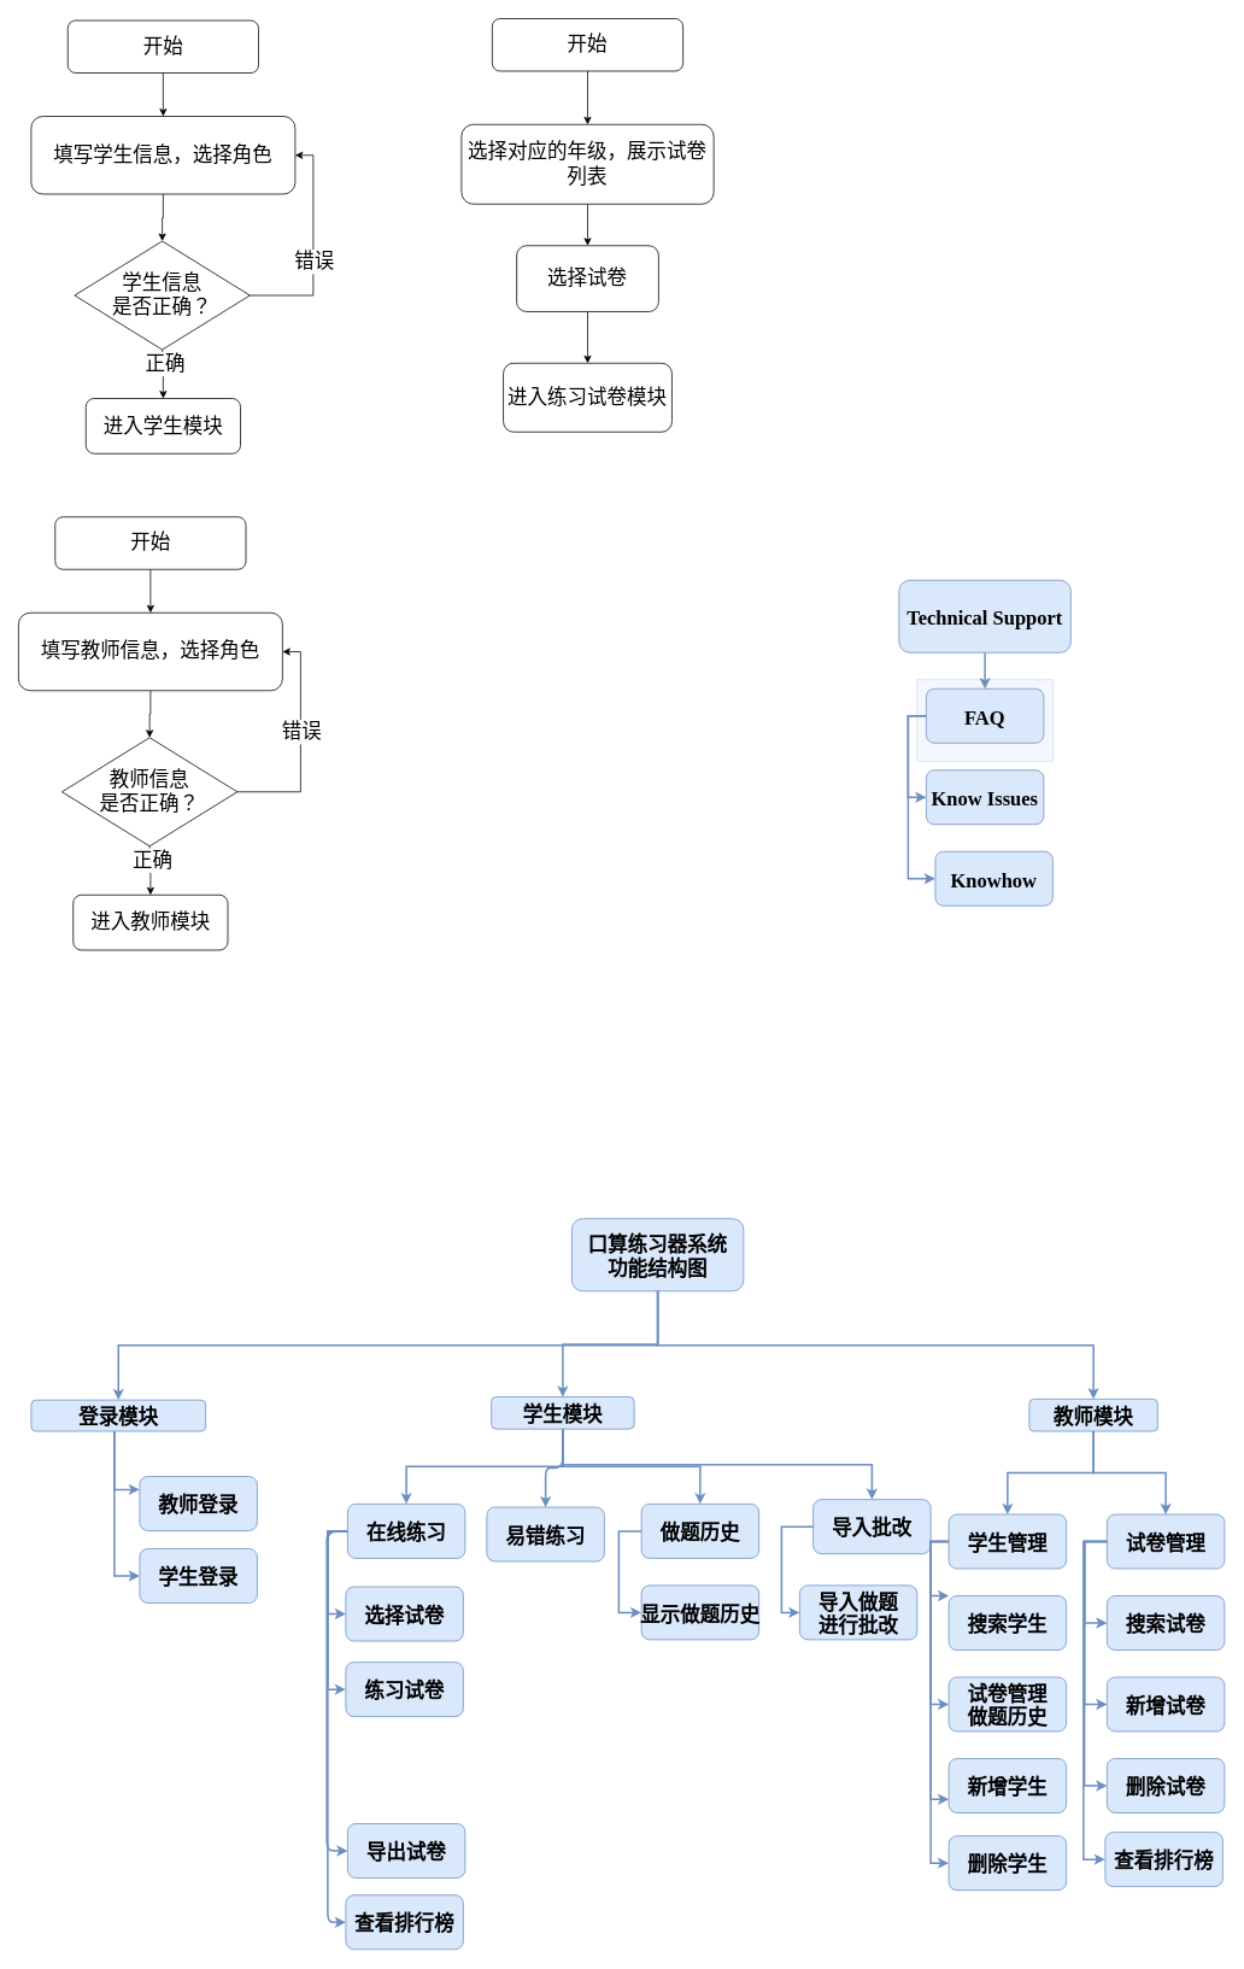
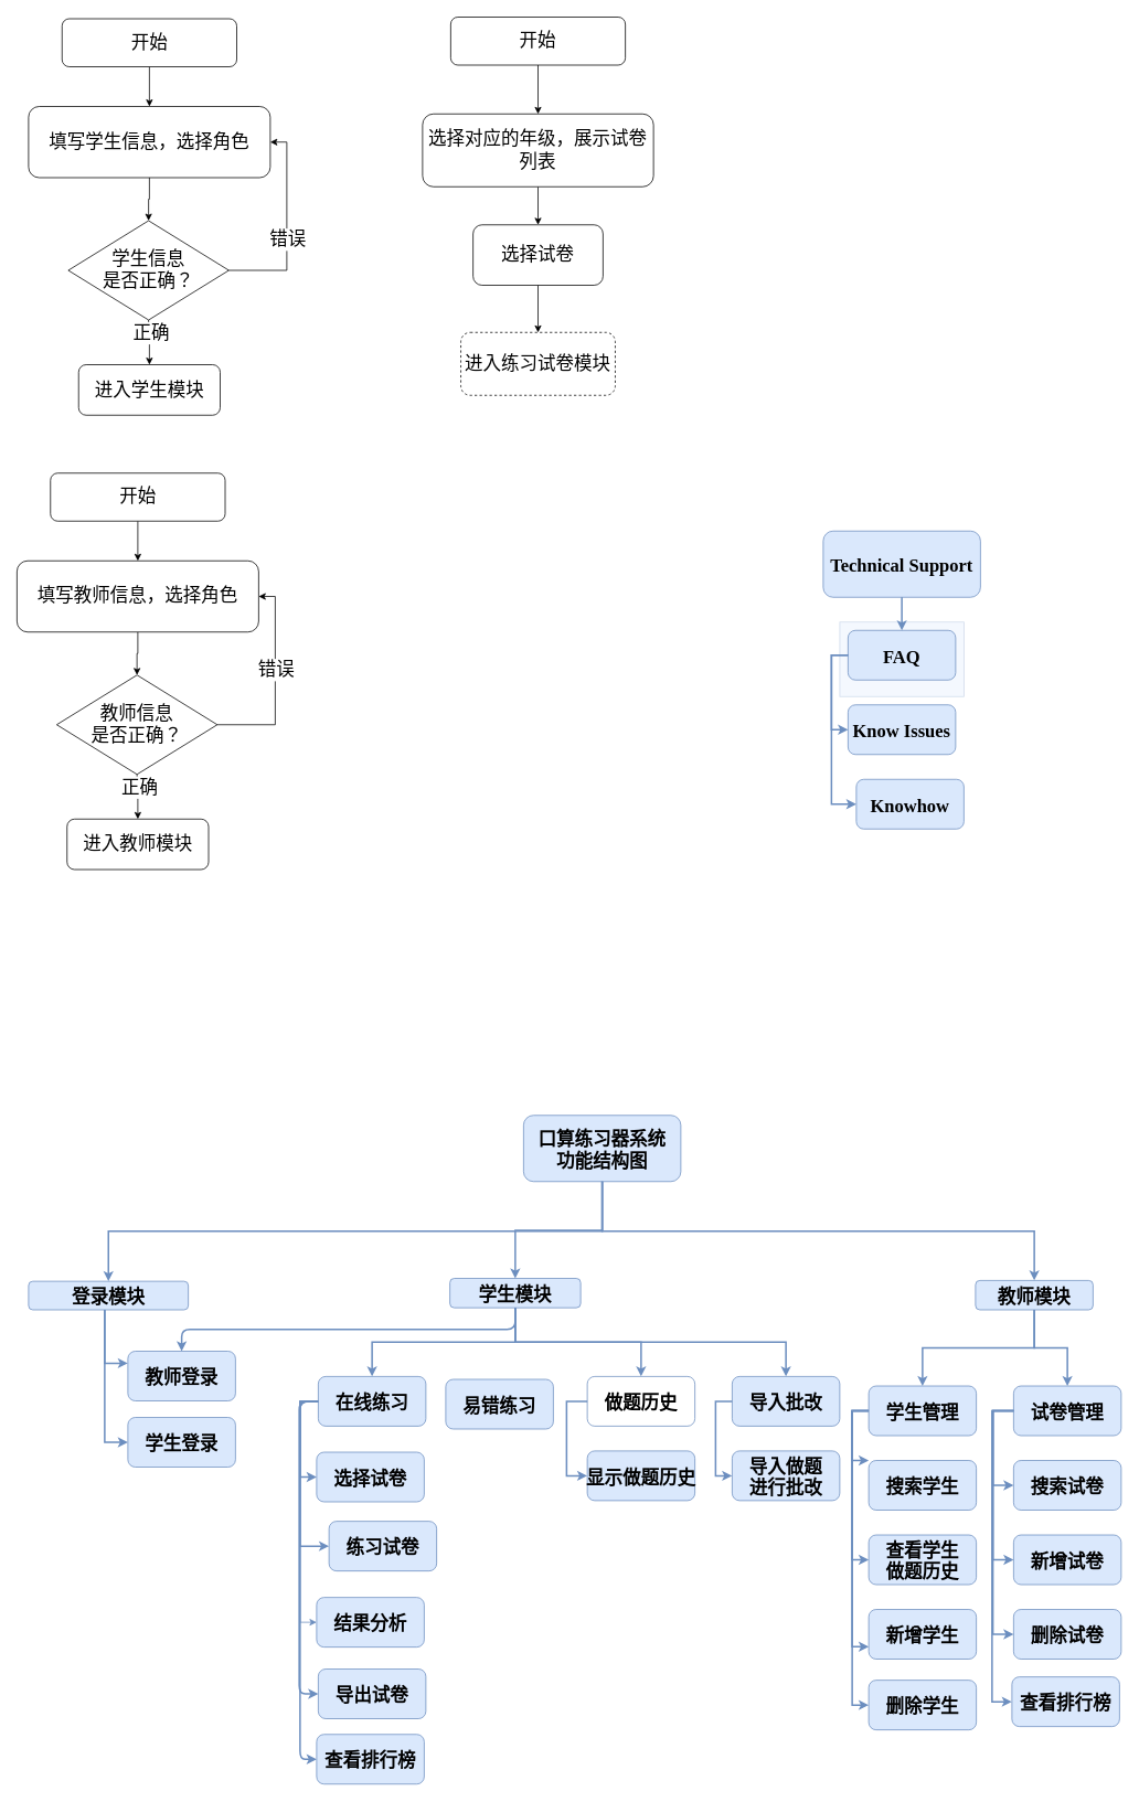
- <mxCell id="85" value="进入练习试卷模块" style="rounded=1;whiteSpace=wrap;html=1;fontSize=22;horizontal=1;" parent="1" vertex="1"><mxGeometry x="556.25" y="401" width="186.5" height="76" as="geometry" /></mxCell>
+ <mxCell id="85" value="进入练习试卷模块" style="rounded=1;whiteSpace=wrap;html=1;fontSize=22;horizontal=1;dashed=1;" parent="1" vertex="1"><mxGeometry x="556.25" y="401" width="186.5" height="76" as="geometry" /></mxCell>
- <mxCell id="4" value="教师模块" style="rounded=1;fontStyle=1;fontFamily=Tahoma;fontSize=22;fillColor=#dae8fc;strokeColor=#6c8ebf;horizontal=1;" parent="1" vertex="1"><mxGeometry x="1138" y="1546.5" width="142" height="35.5" as="geometry" /></mxCell>
+ <mxCell id="4" value="教师模块" style="rounded=1;fontStyle=1;fontFamily=Tahoma;fontSize=22;fillColor=#dae8fc;strokeColor=#6c8ebf;horizontal=1;" parent="1" vertex="1"><mxGeometry x="1178" y="1546.5" width="142" height="35.5" as="geometry" /></mxCell>
- <mxCell id="7" style="edgeStyle=orthogonalEdgeStyle;rounded=1;sketch=0;orthogonalLoop=1;jettySize=auto;html=1;exitX=0.5;exitY=1;exitDx=0;exitDy=0;fontColor=#1D3557;strokeColor=#6C8EBF;strokeWidth=2;fillColor=#A8DADC;" parent="1" source="8" target="89" edge="1"><mxGeometry relative="1" as="geometry" /></mxCell>
+ <mxCell id="7" style="edgeStyle=orthogonalEdgeStyle;rounded=1;sketch=0;orthogonalLoop=1;jettySize=auto;html=1;exitX=0.5;exitY=1;exitDx=0;exitDy=0;fontColor=#1D3557;strokeColor=#6C8EBF;strokeWidth=2;fillColor=#A8DADC;" parent="1" source="8" target="10" edge="1"><mxGeometry relative="1" as="geometry" /></mxCell>
- <mxCell id="20" value="导入批改" style="rounded=1;fontStyle=1;fontFamily=Tahoma;fontSize=22;fillColor=#dae8fc;strokeColor=#6c8ebf;horizontal=1;" parent="1" vertex="1"><mxGeometry x="899" y="1657.5" width="130" height="60" as="geometry" /></mxCell>
+ <mxCell id="20" value="导入批改" style="rounded=1;fontStyle=1;fontFamily=Tahoma;fontSize=22;fillColor=#dae8fc;strokeColor=#6c8ebf;horizontal=1;" parent="1" vertex="1"><mxGeometry x="884" y="1662.5" width="130" height="60" as="geometry" /></mxCell>
- <mxCell id="18" value="做题历史" style="rounded=1;fontStyle=1;fontFamily=Tahoma;fontSize=22;fillColor=#dae8fc;strokeColor=#6c8ebf;horizontal=1;" parent="1" vertex="1"><mxGeometry x="709" y="1662.5" width="130" height="60" as="geometry" /></mxCell>
+ <mxCell id="18" value="做题历史" style="rounded=1;fontStyle=1;fontFamily=Tahoma;fontSize=22;fillColor=#ffffff;strokeColor=#6c8ebf;horizontal=1;" parent="1" vertex="1"><mxGeometry x="709" y="1662.5" width="130" height="60" as="geometry" /></mxCell>
- <mxCell id="17" value="练习试卷" style="rounded=1;fontStyle=1;fontFamily=Tahoma;fontSize=22;fillColor=#dae8fc;strokeColor=#6c8ebf;horizontal=1;" parent="1" vertex="1"><mxGeometry x="382" y="1837.5" width="130" height="60" as="geometry" /></mxCell>
+ <mxCell id="17" value="练习试卷" style="rounded=1;fontStyle=1;fontFamily=Tahoma;fontSize=22;fillColor=#dae8fc;strokeColor=#6c8ebf;horizontal=1;" parent="1" vertex="1"><mxGeometry x="397" y="1837.5" width="130" height="60" as="geometry" /></mxCell>
- <mxCell id="29" value="试卷管理&#10;做题历史" style="rounded=1;fontStyle=1;fontFamily=Tahoma;fontSize=22;fillColor=#dae8fc;strokeColor=#6c8ebf;horizontal=1;" parent="1" vertex="1"><mxGeometry x="1049" y="1854" width="130" height="60" as="geometry" /></mxCell>
+ <mxCell id="29" value="查看学生&#10;做题历史" style="rounded=1;fontStyle=1;fontFamily=Tahoma;fontSize=22;fillColor=#dae8fc;strokeColor=#6c8ebf;horizontal=1;" parent="1" vertex="1"><mxGeometry x="1049" y="1854" width="130" height="60" as="geometry" /></mxCell>
+ <mxCell id="12" style="edgeStyle=orthogonalEdgeStyle;rounded=0;orthogonalLoop=1;jettySize=auto;html=1;exitX=0;exitY=0.5;exitDx=0;exitDy=0;entryX=0;entryY=0.5;entryDx=0;entryDy=0;fillColor=#dae8fc;strokeColor=#6c8ebf;horizontal=1;" parent="1" source="15" target="58" edge="1"><mxGeometry relative="1" as="geometry" /></mxCell>
+ <mxCell id="58" value="结果分析" style="rounded=1;fontStyle=1;fontFamily=Tahoma;fontSize=22;fillColor=#dae8fc;strokeColor=#6c8ebf;horizontal=1;" parent="1" vertex="1"><mxGeometry x="382" y="1929.5" width="130" height="60" as="geometry" /></mxCell>
